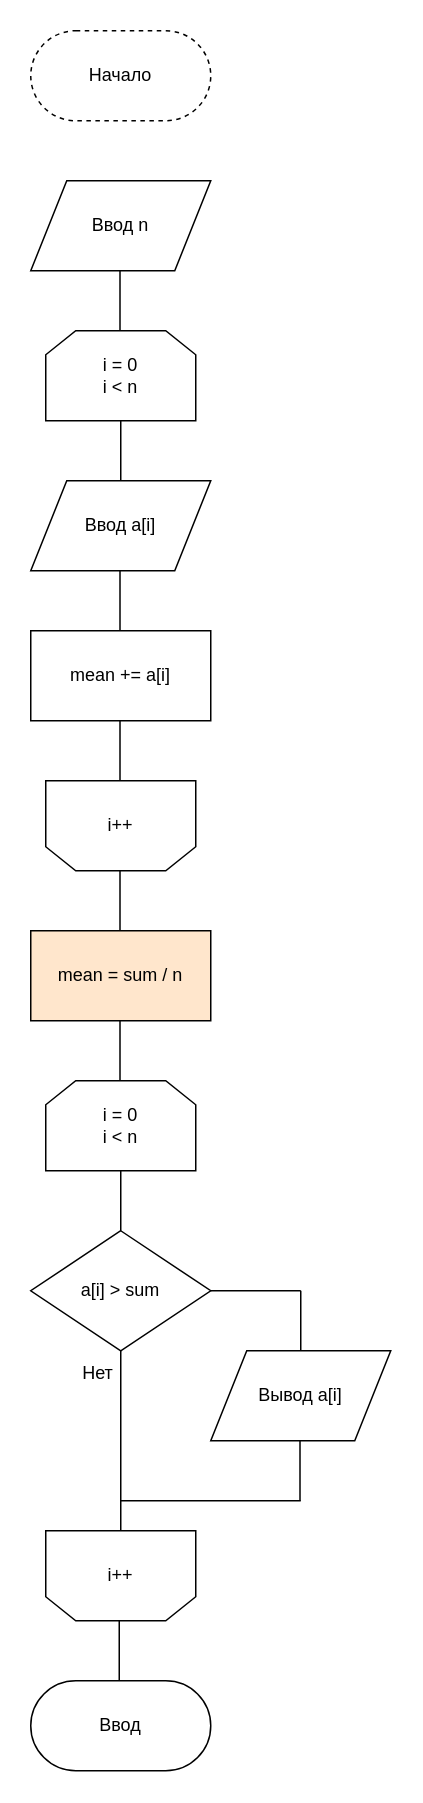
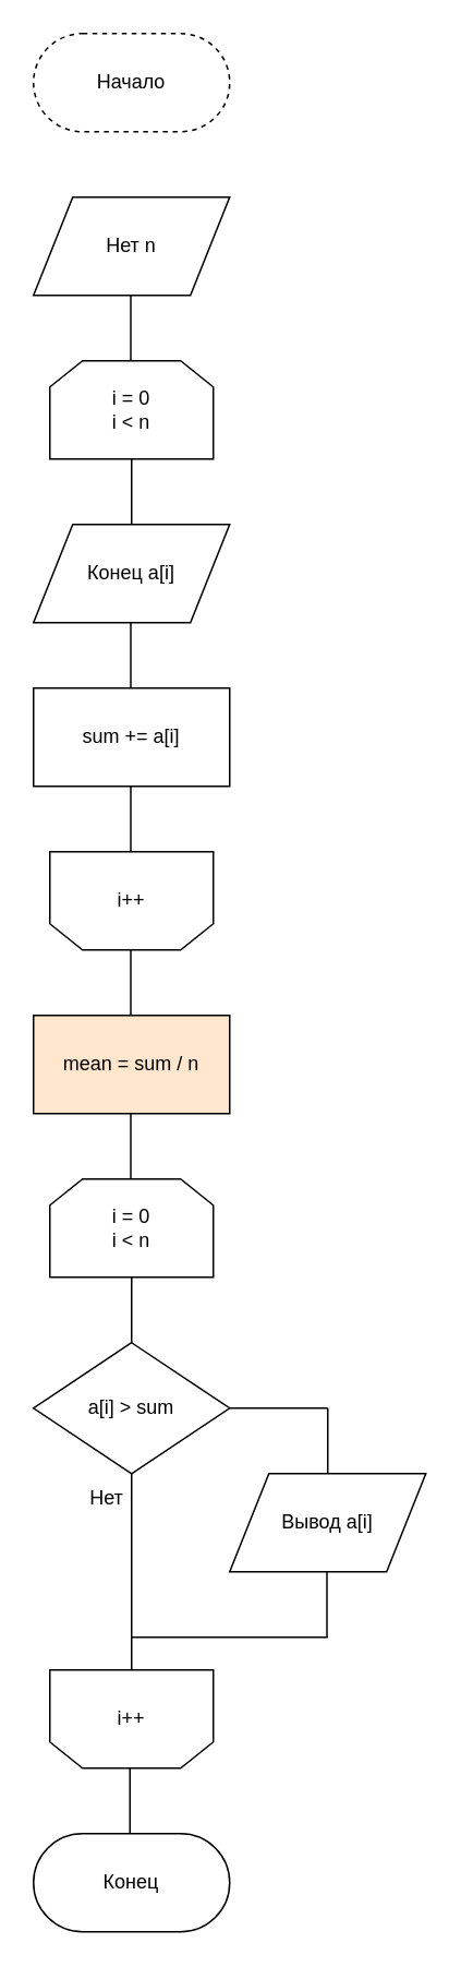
- <mxCell id="3" value="Ввод n" style="shape=parallelogram;perimeter=parallelogramPerimeter;whiteSpace=wrap;html=1;" vertex="1" parent="1"><mxGeometry x="20" y="120" width="120" height="60" as="geometry" /></mxCell>
+ <mxCell id="3" value="Нет n" style="shape=parallelogram;perimeter=parallelogramPerimeter;whiteSpace=wrap;html=1;" vertex="1" parent="1"><mxGeometry x="20" y="120" width="120" height="60" as="geometry" /></mxCell>
- <mxCell id="7" value="Ввод a[i]" style="shape=parallelogram;perimeter=parallelogramPerimeter;whiteSpace=wrap;html=1;" vertex="1" parent="1"><mxGeometry x="20" y="320" width="120" height="60" as="geometry" /></mxCell>
+ <mxCell id="7" value="Конец a[i]" style="shape=parallelogram;perimeter=parallelogramPerimeter;whiteSpace=wrap;html=1;" vertex="1" parent="1"><mxGeometry x="20" y="320" width="120" height="60" as="geometry" /></mxCell>
- <mxCell id="9" value="mean += a[i]" style="rounded=0;whiteSpace=wrap;html=1;" vertex="1" parent="1"><mxGeometry x="20" y="420" width="120" height="60" as="geometry" /></mxCell>
+ <mxCell id="9" value="sum += a[i]" style="rounded=0;whiteSpace=wrap;html=1;" vertex="1" parent="1"><mxGeometry x="20" y="420" width="120" height="60" as="geometry" /></mxCell>
- <mxCell id="26" value="Ввод" style="rounded=1;whiteSpace=wrap;html=1;arcSize=50;" vertex="1" parent="1"><mxGeometry x="20" y="1120" width="120" height="60" as="geometry" /></mxCell>
+ <mxCell id="26" value="Конец" style="rounded=1;whiteSpace=wrap;html=1;arcSize=50;" vertex="1" parent="1"><mxGeometry x="20" y="1120" width="120" height="60" as="geometry" /></mxCell>
